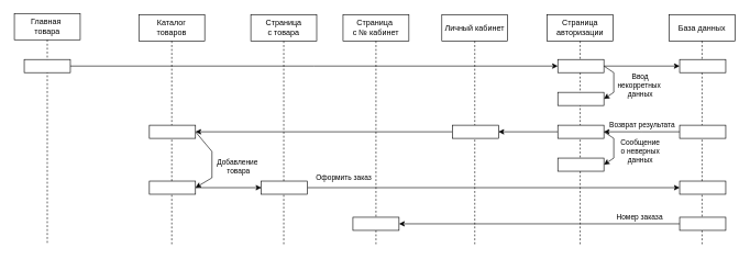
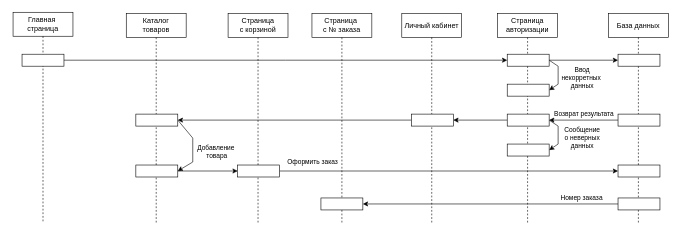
- <mxCell id="2" value="Главная&amp;nbsp;&lt;div&gt;товара&lt;/div&gt;" style="shape=umlLifeline;perimeter=lifelinePerimeter;whiteSpace=wrap;html=1;container=1;dropTarget=0;collapsible=0;recursiveResize=0;outlineConnect=0;portConstraint=eastwest;newEdgeStyle={&quot;curved&quot;:0,&quot;rounded&quot;:0};" vertex="1" parent="1"><mxGeometry x="20" y="20" width="100" height="350" as="geometry" /></mxCell>
+ <mxCell id="2" value="Главная&amp;nbsp;&lt;div&gt;страница&lt;/div&gt;" style="shape=umlLifeline;perimeter=lifelinePerimeter;whiteSpace=wrap;html=1;container=1;dropTarget=0;collapsible=0;recursiveResize=0;outlineConnect=0;portConstraint=eastwest;newEdgeStyle={&quot;curved&quot;:0,&quot;rounded&quot;:0};" vertex="1" parent="1"><mxGeometry x="20" y="20" width="100" height="350" as="geometry" /></mxCell>
- <mxCell id="26" value="Страница&lt;div&gt;с товара&lt;/div&gt;" style="shape=umlLifeline;perimeter=lifelinePerimeter;whiteSpace=wrap;html=1;container=1;dropTarget=0;collapsible=0;recursiveResize=0;outlineConnect=0;portConstraint=eastwest;newEdgeStyle={&quot;curved&quot;:0,&quot;rounded&quot;:0};" vertex="1" parent="1"><mxGeometry x="379" y="22" width="100" height="350" as="geometry" /></mxCell>
+ <mxCell id="26" value="Страница&lt;div&gt;с корзиной&lt;/div&gt;" style="shape=umlLifeline;perimeter=lifelinePerimeter;whiteSpace=wrap;html=1;container=1;dropTarget=0;collapsible=0;recursiveResize=0;outlineConnect=0;portConstraint=eastwest;newEdgeStyle={&quot;curved&quot;:0,&quot;rounded&quot;:0};" vertex="1" parent="1"><mxGeometry x="379" y="22" width="100" height="350" as="geometry" /></mxCell>
- <mxCell id="27" value="Страница&amp;nbsp;&lt;div&gt;с №&amp;nbsp;&lt;span style=&quot;background-color: initial;&quot;&gt;кабинет&lt;/span&gt;&lt;/div&gt;" style="shape=umlLifeline;perimeter=lifelinePerimeter;whiteSpace=wrap;html=1;container=1;dropTarget=0;collapsible=0;recursiveResize=0;outlineConnect=0;portConstraint=eastwest;newEdgeStyle={&quot;curved&quot;:0,&quot;rounded&quot;:0};" vertex="1" parent="1"><mxGeometry x="519" y="22" width="100" height="350" as="geometry" /></mxCell>
+ <mxCell id="27" value="Страница&amp;nbsp;&lt;div&gt;с №&amp;nbsp;&lt;span style=&quot;background-color: initial;&quot;&gt;заказа&lt;/span&gt;&lt;/div&gt;" style="shape=umlLifeline;perimeter=lifelinePerimeter;whiteSpace=wrap;html=1;container=1;dropTarget=0;collapsible=0;recursiveResize=0;outlineConnect=0;portConstraint=eastwest;newEdgeStyle={&quot;curved&quot;:0,&quot;rounded&quot;:0};" vertex="1" parent="1"><mxGeometry x="519" y="22" width="100" height="350" as="geometry" /></mxCell>
